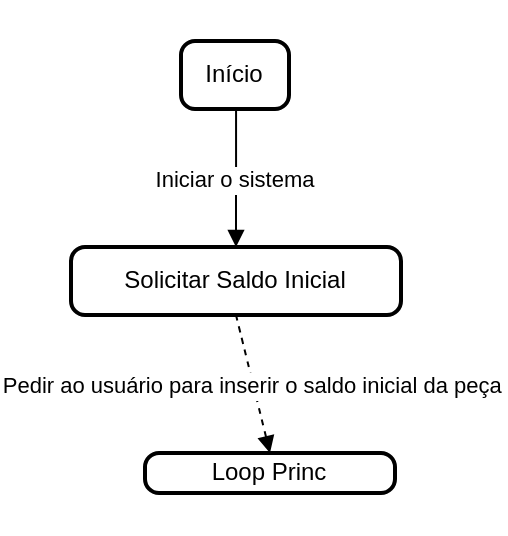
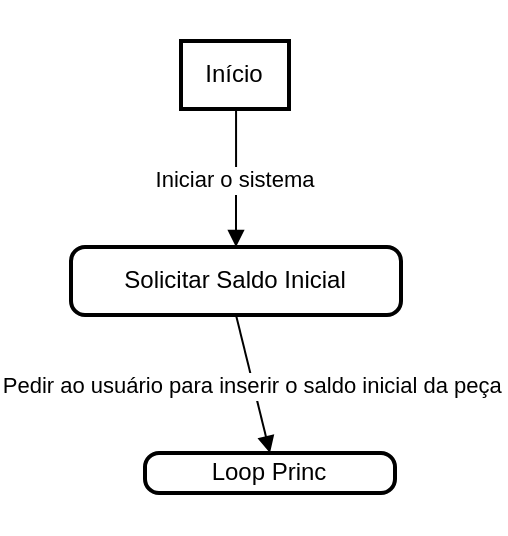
- <mxCell id="2" value="Início" style="rounded=1;absoluteArcSize=1;arcSize=14;whiteSpace=wrap;strokeWidth=2;" vertex="1" parent="1"><mxGeometry x="75" width="54" height="34" as="geometry" y="20" /></mxCell>
+ <mxCell id="2" value="Início" style="absoluteArcSize=1;arcSize=14;whiteSpace=wrap;strokeWidth=2;rounded=0;" vertex="1" parent="1"><mxGeometry x="75" width="54" height="34" as="geometry" y="20" /></mxCell>
- <mxCell id="6" value="Pedir ao usuário para inserir o saldo inicial da peça" style="curved=1;startArrow=none;endArrow=block;exitX=0.5;exitY=1;entryX=0.5;entryY=0;dashed=1;" edge="1" parent="1" source="3" target="4"><mxGeometry relative="1" as="geometry"><Array as="points" /></mxGeometry></mxCell>
+ <mxCell id="6" value="Pedir ao usuário para inserir o saldo inicial da peça" style="curved=1;startArrow=none;endArrow=block;exitX=0.5;exitY=1;entryX=0.5;entryY=0;" edge="1" parent="1" source="3" target="4"><mxGeometry relative="1" as="geometry"><Array as="points" /></mxGeometry></mxCell>
